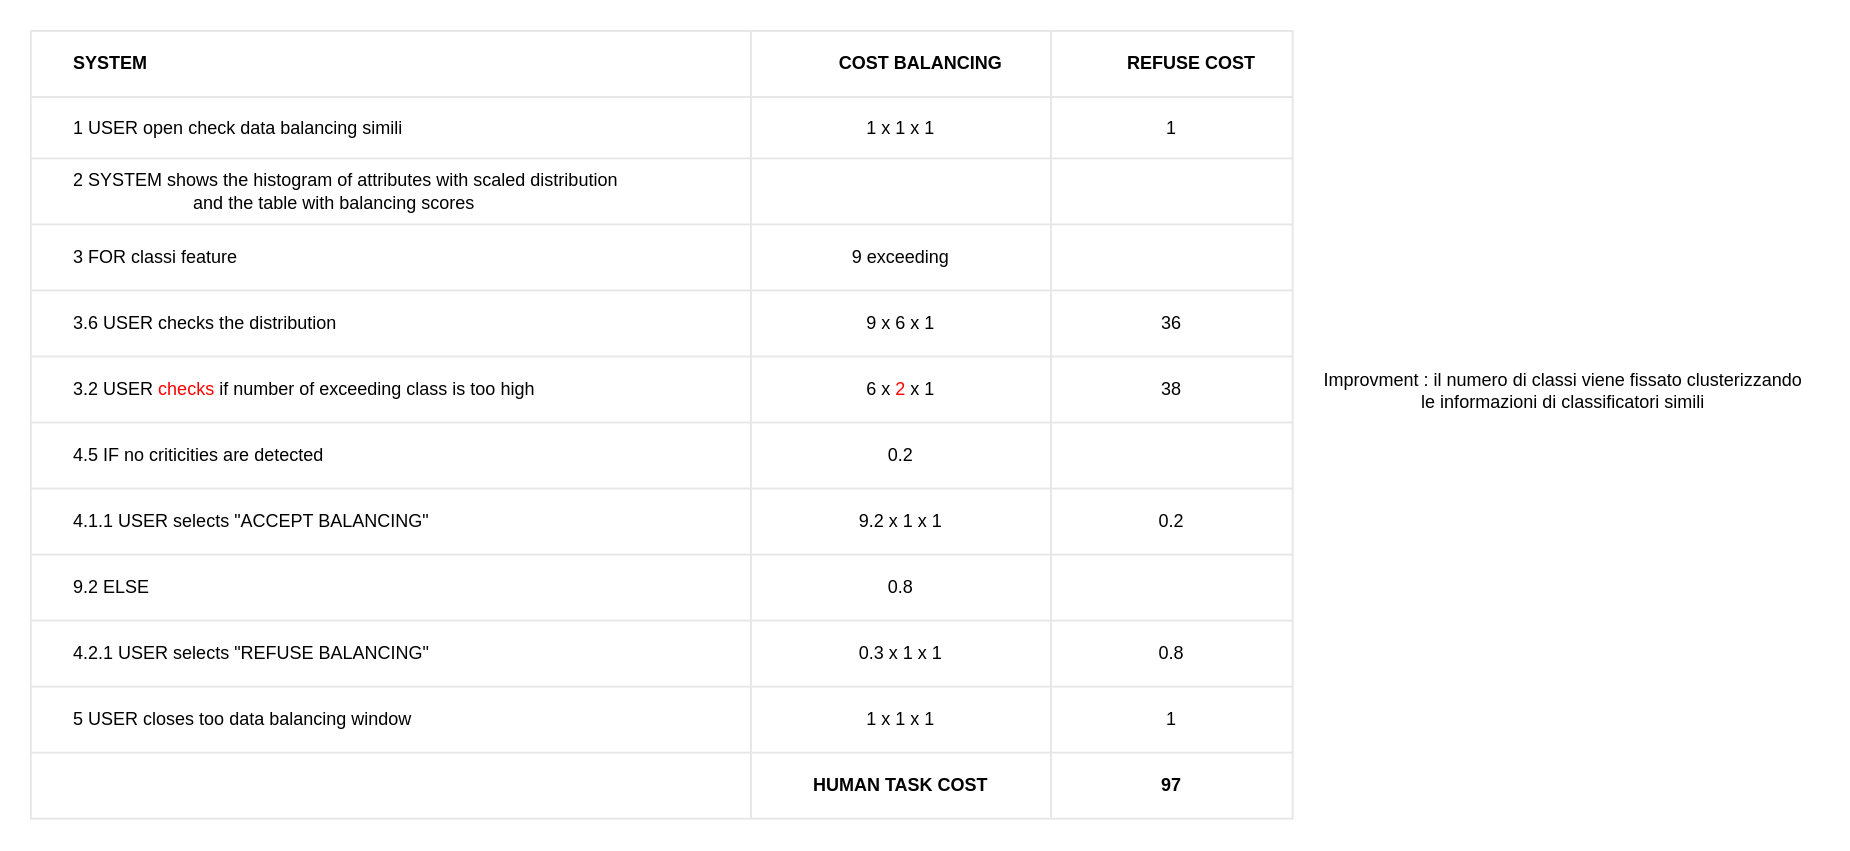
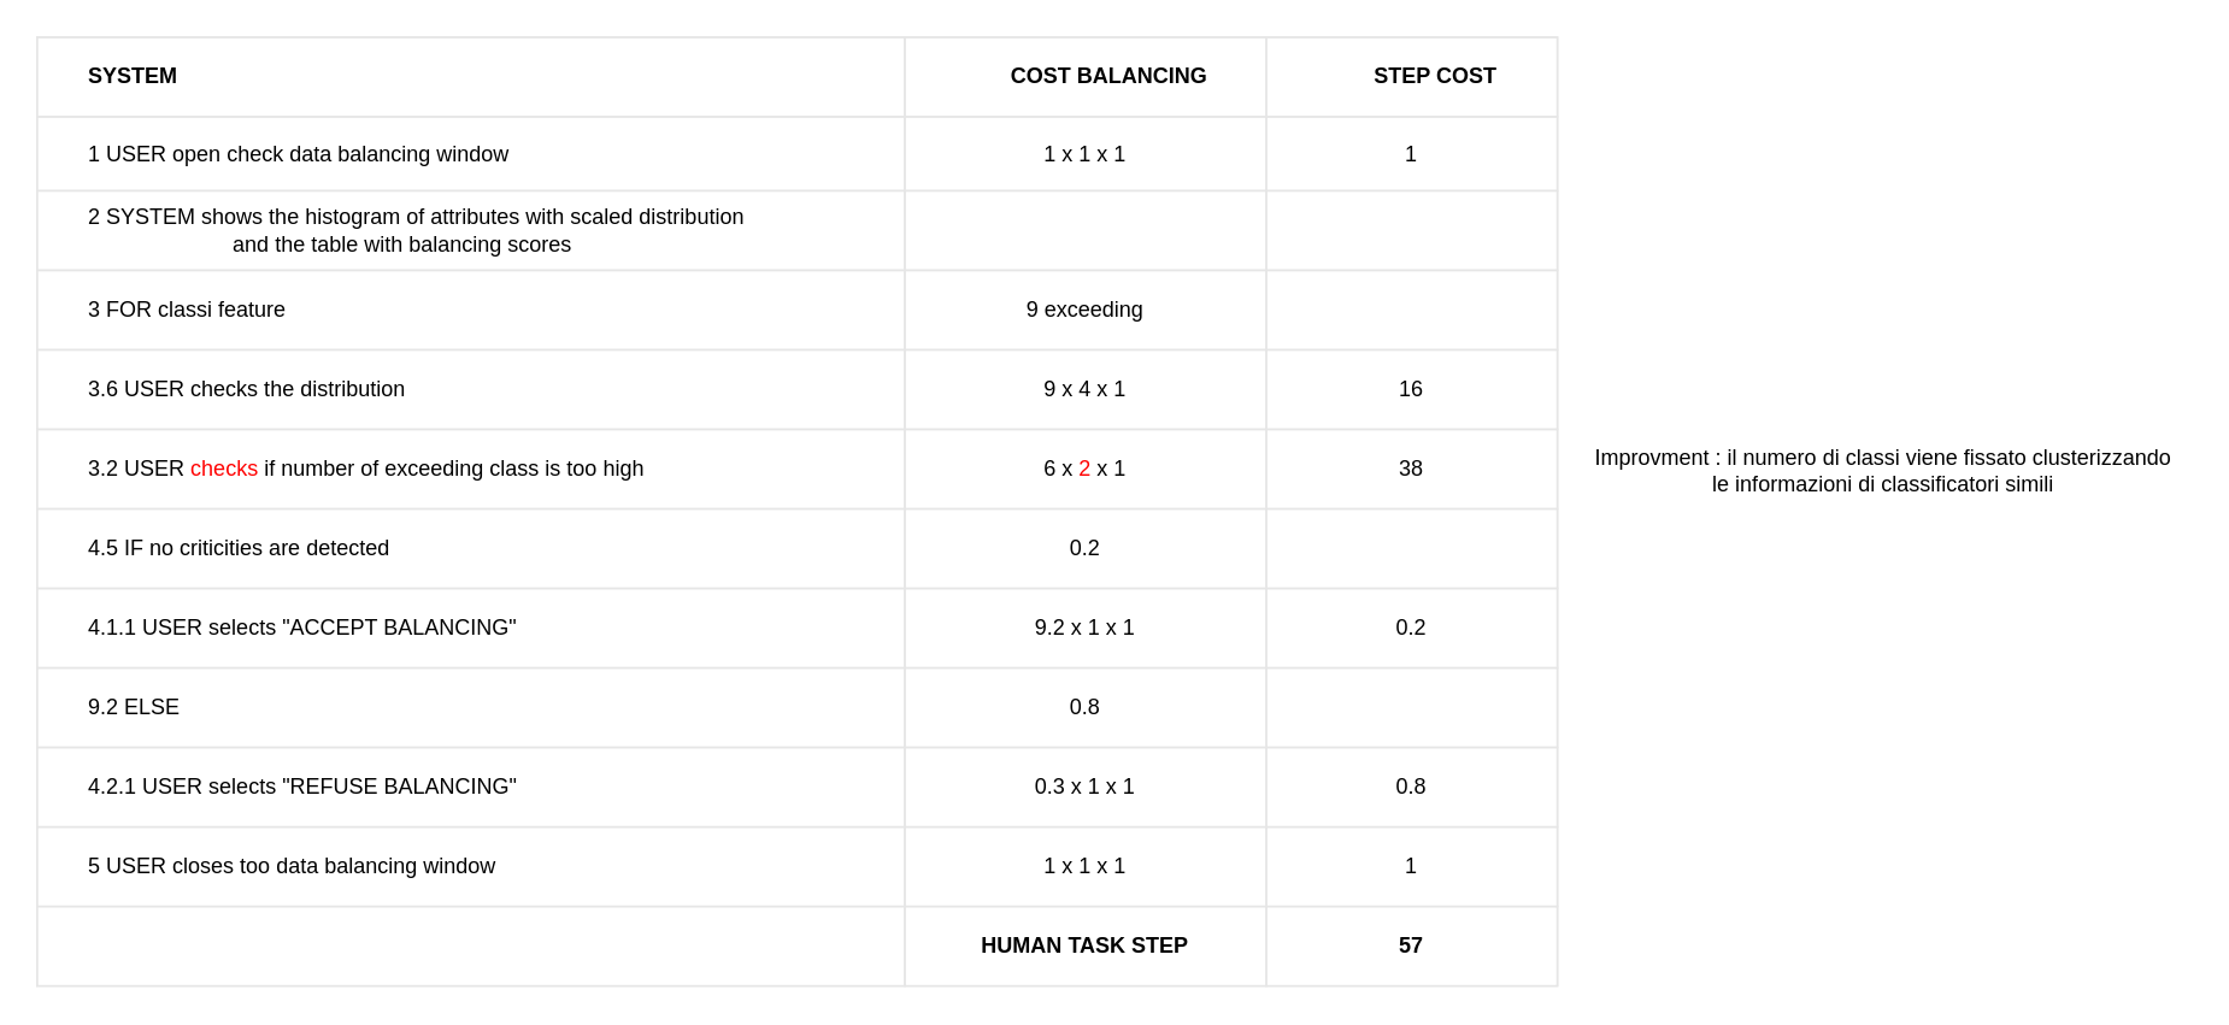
- <mxCell id="6" value="&lt;span style=&quot;white-space: pre;&quot;&gt;&#09;&lt;/span&gt;REFUSE COST" style="connectable=0;recursiveResize=0;strokeColor=inherit;fillColor=none;align=center;whiteSpace=wrap;html=1;fontStyle=1" parent="3" vertex="1"><mxGeometry x="680" width="161" height="44" as="geometry"><mxRectangle width="161" height="44" as="alternateBounds" /></mxGeometry></mxCell>
+ <mxCell id="6" value="&lt;span style=&quot;white-space: pre;&quot;&gt;&#09;&lt;/span&gt;STEP COST" style="connectable=0;recursiveResize=0;strokeColor=inherit;fillColor=none;align=center;whiteSpace=wrap;html=1;fontStyle=1" parent="3" vertex="1"><mxGeometry x="680" width="161" height="44" as="geometry"><mxRectangle width="161" height="44" as="alternateBounds" /></mxGeometry></mxCell>
- <mxCell id="8" value="&lt;span style=&quot;white-space: pre;&quot;&gt;&#09;&lt;/span&gt;1 USER open check data balancing simili&amp;nbsp;" style="connectable=0;recursiveResize=0;strokeColor=inherit;fillColor=none;align=left;whiteSpace=wrap;html=1;labelPosition=center;verticalLabelPosition=middle;verticalAlign=middle;" parent="7" vertex="1"><mxGeometry width="480" height="41" as="geometry"><mxRectangle width="480" height="41" as="alternateBounds" /></mxGeometry></mxCell>
+ <mxCell id="8" value="&lt;span style=&quot;white-space: pre;&quot;&gt;&#09;&lt;/span&gt;1 USER open check data balancing window&amp;nbsp;" style="connectable=0;recursiveResize=0;strokeColor=inherit;fillColor=none;align=left;whiteSpace=wrap;html=1;labelPosition=center;verticalLabelPosition=middle;verticalAlign=middle;" parent="7" vertex="1"><mxGeometry width="480" height="41" as="geometry"><mxRectangle width="480" height="41" as="alternateBounds" /></mxGeometry></mxCell>
- <mxCell id="21" value="9 x 6 x 1" style="connectable=0;recursiveResize=0;strokeColor=inherit;fillColor=none;align=center;whiteSpace=wrap;html=1;" parent="19" vertex="1"><mxGeometry x="480" width="200" height="44" as="geometry"><mxRectangle width="200" height="44" as="alternateBounds" /></mxGeometry></mxCell>
+ <mxCell id="21" value="9 x 4 x 1" style="connectable=0;recursiveResize=0;strokeColor=inherit;fillColor=none;align=center;whiteSpace=wrap;html=1;" parent="19" vertex="1"><mxGeometry x="480" width="200" height="44" as="geometry"><mxRectangle width="200" height="44" as="alternateBounds" /></mxGeometry></mxCell>
- <mxCell id="22" value="36" style="connectable=0;recursiveResize=0;strokeColor=inherit;fillColor=none;align=center;whiteSpace=wrap;html=1;" parent="19" vertex="1"><mxGeometry x="680" width="161" height="44" as="geometry"><mxRectangle width="161" height="44" as="alternateBounds" /></mxGeometry></mxCell>
+ <mxCell id="22" value="16" style="connectable=0;recursiveResize=0;strokeColor=inherit;fillColor=none;align=center;whiteSpace=wrap;html=1;" parent="19" vertex="1"><mxGeometry x="680" width="161" height="44" as="geometry"><mxRectangle width="161" height="44" as="alternateBounds" /></mxGeometry></mxCell>
- <mxCell id="49" value="&lt;span style=&quot;font-weight: 700;&quot;&gt;HUMAN TASK COST&lt;/span&gt;" style="connectable=0;recursiveResize=0;strokeColor=inherit;fillColor=none;align=center;whiteSpace=wrap;html=1;" parent="47" vertex="1"><mxGeometry x="480" width="200" height="44" as="geometry"><mxRectangle width="200" height="44" as="alternateBounds" /></mxGeometry></mxCell>
+ <mxCell id="49" value="&lt;span style=&quot;font-weight: 700;&quot;&gt;HUMAN TASK STEP&lt;/span&gt;" style="connectable=0;recursiveResize=0;strokeColor=inherit;fillColor=none;align=center;whiteSpace=wrap;html=1;" parent="47" vertex="1"><mxGeometry x="480" width="200" height="44" as="geometry"><mxRectangle width="200" height="44" as="alternateBounds" /></mxGeometry></mxCell>
- <mxCell id="50" value="97" style="connectable=0;recursiveResize=0;strokeColor=inherit;fillColor=none;align=center;whiteSpace=wrap;html=1;fontStyle=1" parent="47" vertex="1"><mxGeometry x="680" width="161" height="44" as="geometry"><mxRectangle width="161" height="44" as="alternateBounds" /></mxGeometry></mxCell>
+ <mxCell id="50" value="57" style="connectable=0;recursiveResize=0;strokeColor=inherit;fillColor=none;align=center;whiteSpace=wrap;html=1;fontStyle=1" parent="47" vertex="1"><mxGeometry x="680" width="161" height="44" as="geometry"><mxRectangle width="161" height="44" as="alternateBounds" /></mxGeometry></mxCell>
